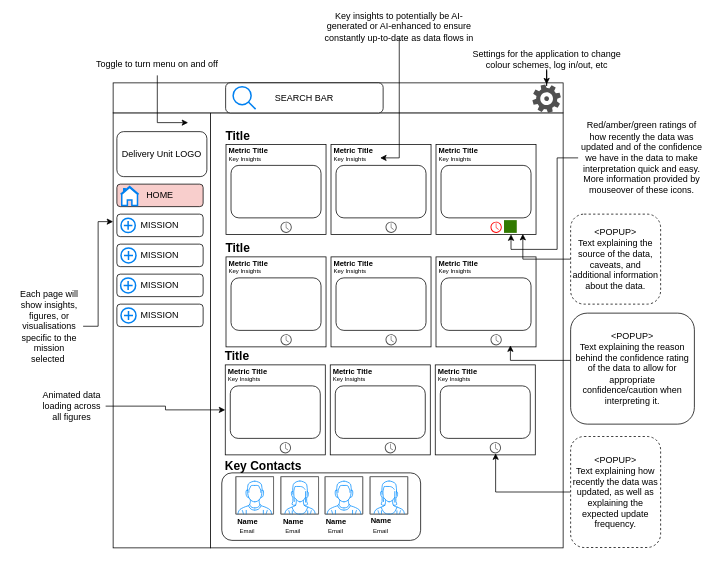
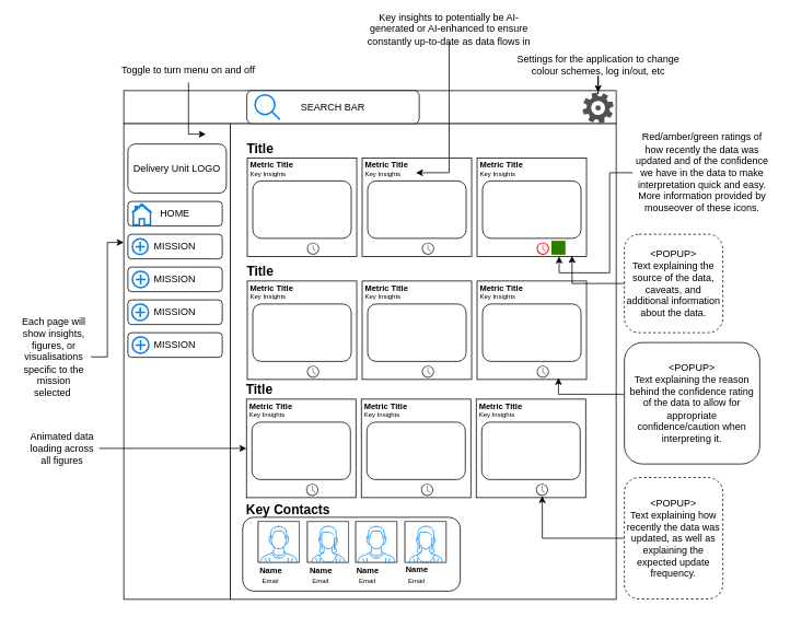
- <mxCell id="131" value="Key insights to potentially be AI-generated or AI-enhanced to ensure constantly up-to-date as data flows in" style="text;html=1;align=center;verticalAlign=middle;whiteSpace=wrap;rounded=0;" vertex="1" parent="1"><mxGeometry x="430" y="20" width="203" height="30" as="geometry" /></mxCell>
+ <mxCell id="131" value="Key insights to potentially be AI-generated or AI-enhanced to ensure constantly up-to-date as data flows in" style="text;html=1;align=center;verticalAlign=middle;whiteSpace=wrap;rounded=0;" vertex="1" parent="1"><mxGeometry x="445" y="20" width="203" height="30" as="geometry" /></mxCell>
- <mxCell id="127" value="Toggle to turn menu on and off" style="text;html=1;align=center;verticalAlign=middle;whiteSpace=wrap;rounded=0;" vertex="1" parent="1"><mxGeometry x="123.88" y="70" width="170" height="30" as="geometry" /></mxCell>
+ <mxCell id="127" value="Toggle to turn menu on and off" style="text;html=1;align=center;verticalAlign=middle;whiteSpace=wrap;rounded=0;" vertex="1" parent="1"><mxGeometry x="143.88" width="170" height="30" as="geometry" y="70" /></mxCell>
- <mxCell id="5" value="HOME" style="rounded=1;whiteSpace=wrap;html=1;align=center;fillColor=#f8cecc;" vertex="1" parent="1"><mxGeometry x="155" y="245" width="115" height="30" as="geometry" /></mxCell>
+ <mxCell id="5" value="HOME" style="rounded=1;whiteSpace=wrap;html=1;align=center;" vertex="1" parent="1"><mxGeometry x="155" y="245" width="115" height="30" as="geometry" /></mxCell>
- <mxCell id="135" value="Animated data loading across all figures" style="text;html=1;align=center;verticalAlign=middle;whiteSpace=wrap;rounded=0;" vertex="1" parent="1"><mxGeometry x="50" y="526" width="90" height="30" as="geometry" /></mxCell>
+ <mxCell id="135" value="Animated data loading across all figures" style="text;html=1;align=center;verticalAlign=middle;whiteSpace=wrap;rounded=0;" vertex="1" parent="1"><mxGeometry x="30" y="531" width="90" height="30" as="geometry" /></mxCell>
